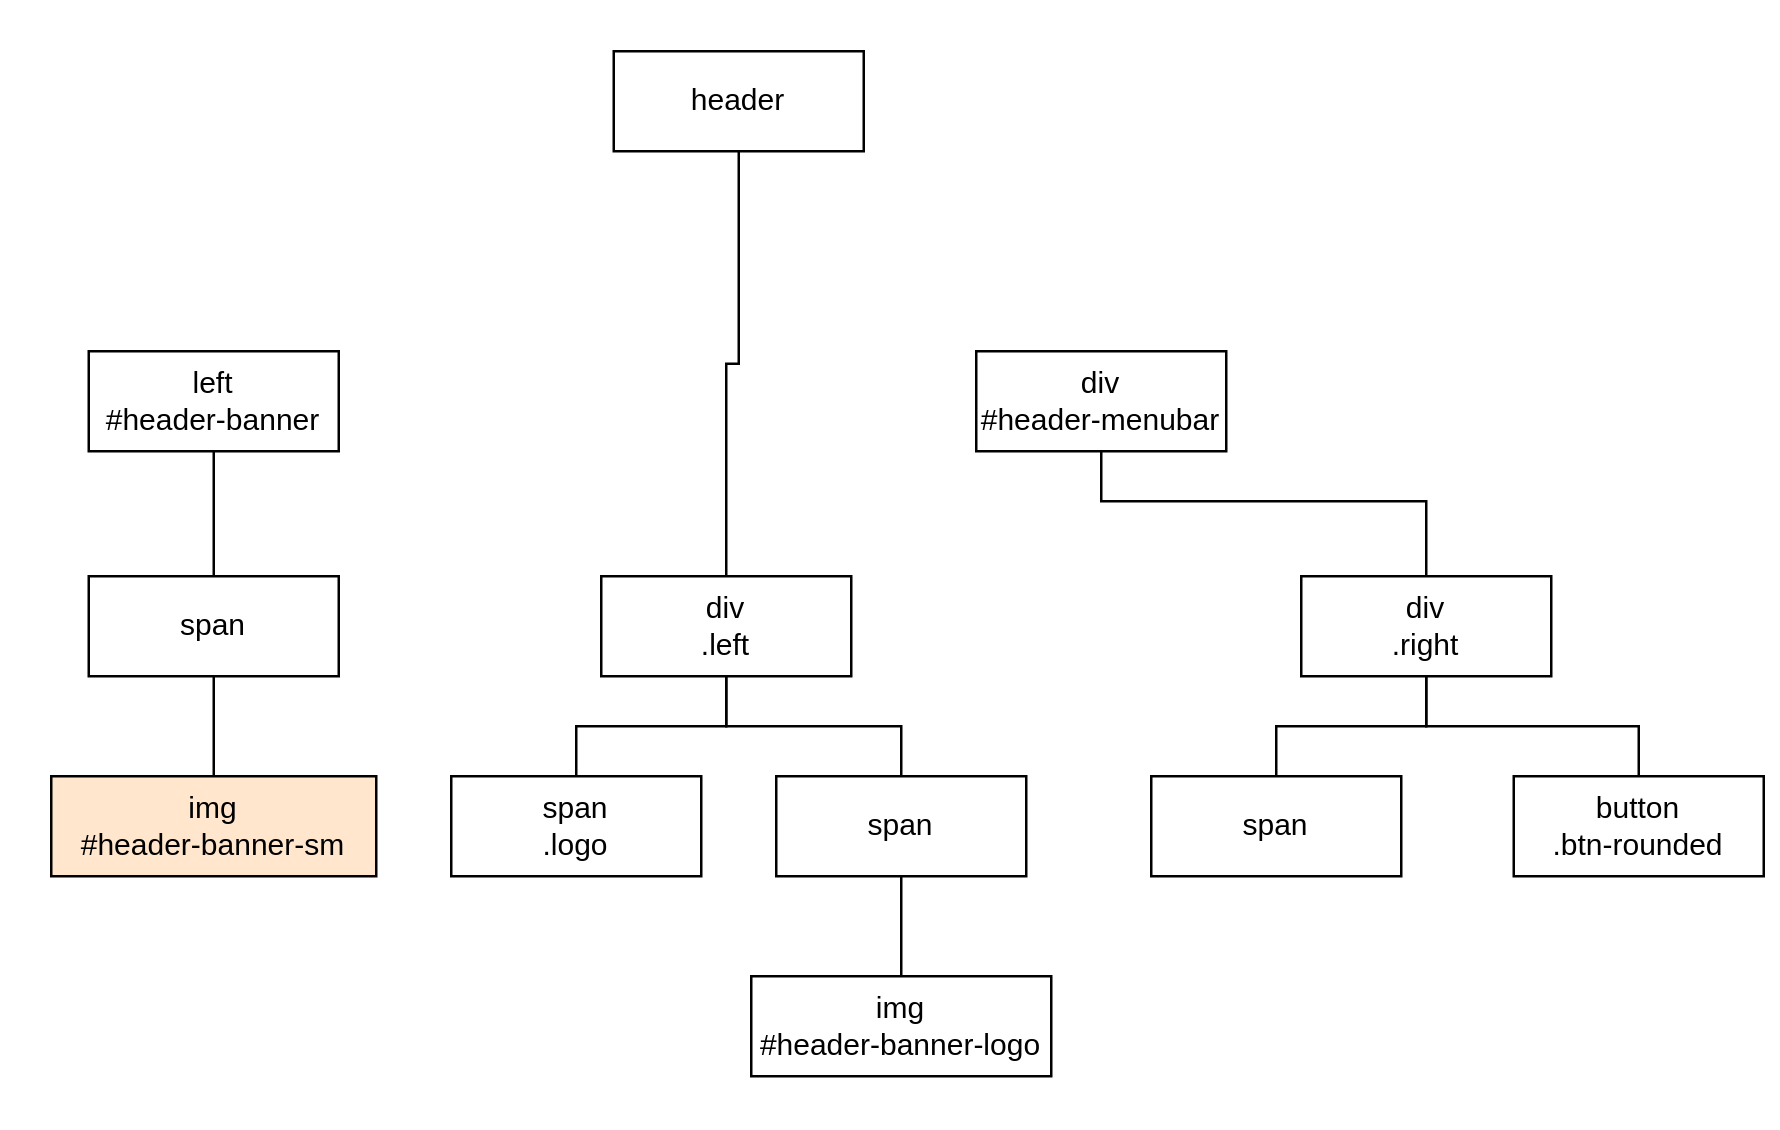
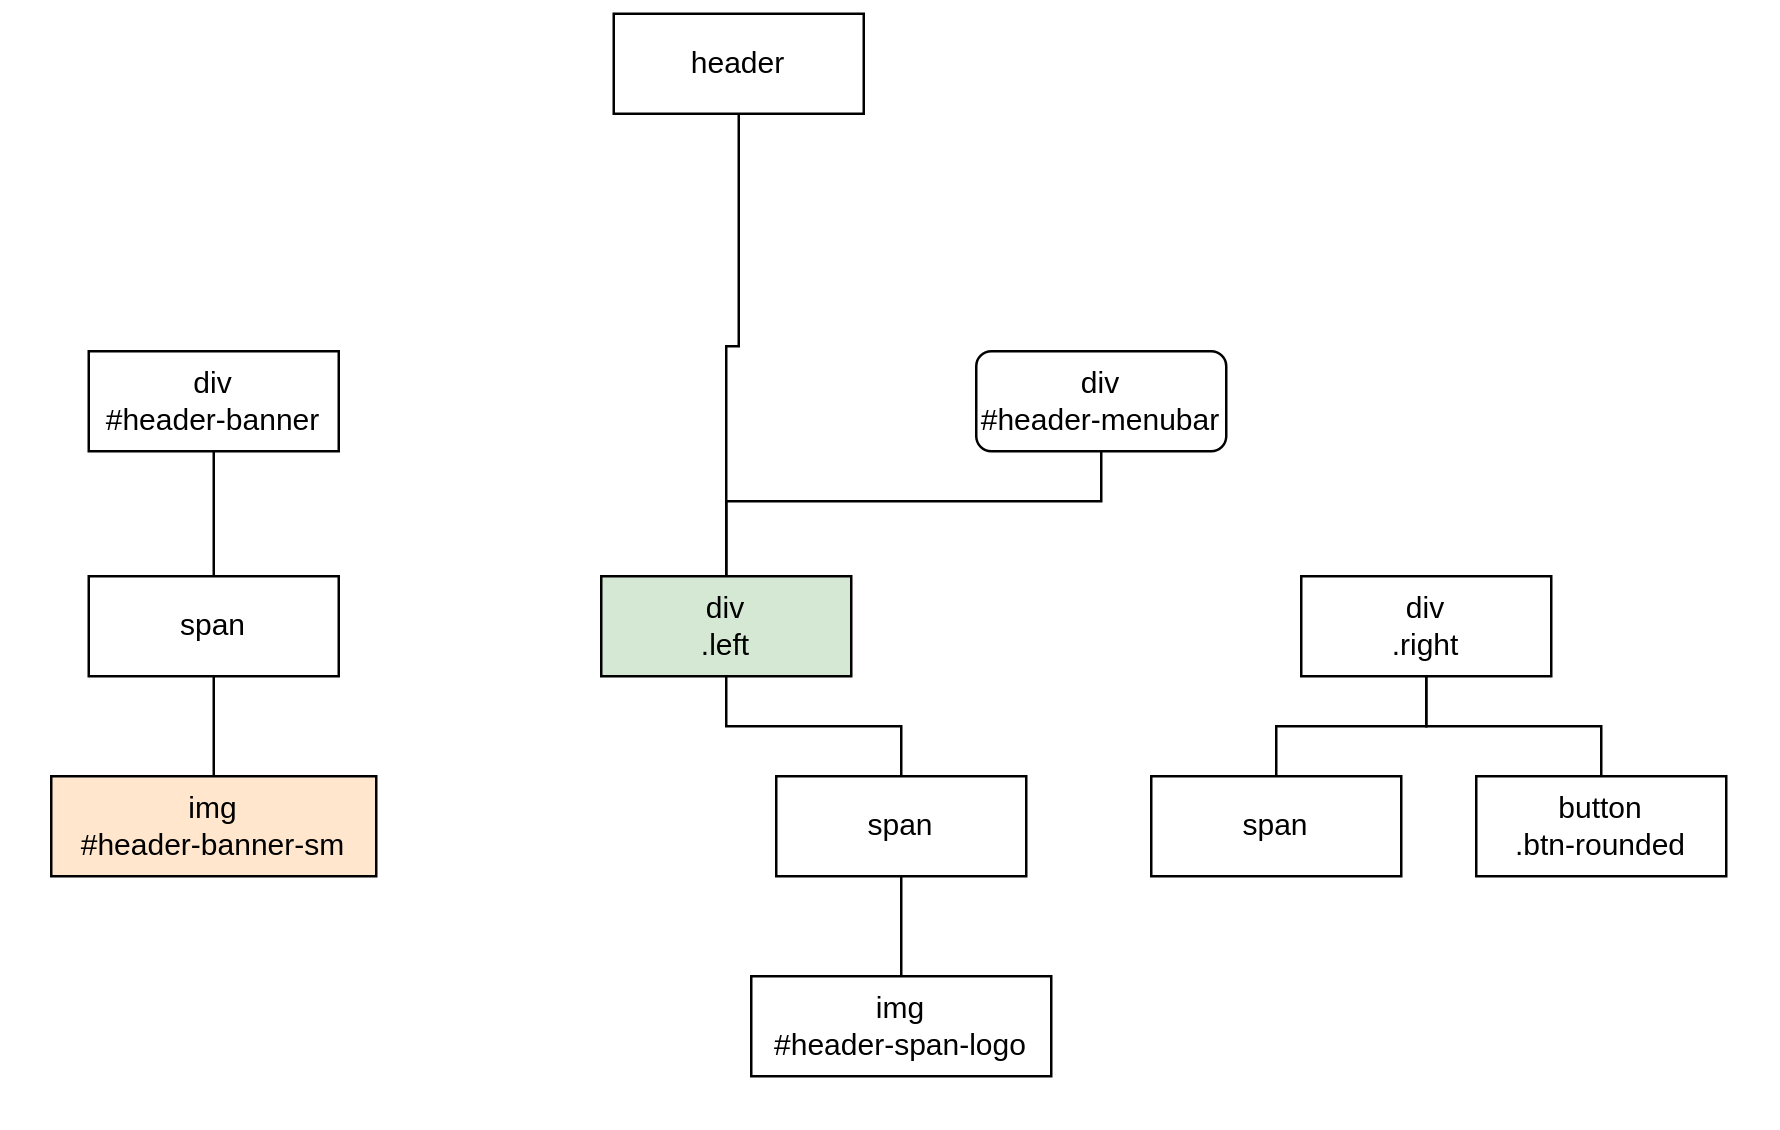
- <mxCell id="2" value="header" style="rounded=0;whiteSpace=wrap;html=1;" vertex="1" parent="1"><mxGeometry x="245" y="20" width="100" height="40" as="geometry" /></mxCell>
+ <mxCell id="2" value="header" style="rounded=0;whiteSpace=wrap;html=1;" vertex="1" parent="1"><mxGeometry x="245" y="5" width="100" height="40" as="geometry" /></mxCell>
- <mxCell id="4" value="left&lt;br&gt;#header-banner" style="rounded=0;whiteSpace=wrap;html=1;" vertex="1" parent="1"><mxGeometry x="35" y="140" width="100" height="40" as="geometry" /></mxCell>
+ <mxCell id="4" value="div&lt;br&gt;#header-banner" style="rounded=0;whiteSpace=wrap;html=1;" vertex="1" parent="1"><mxGeometry x="35" y="140" width="100" height="40" as="geometry" /></mxCell>
- <mxCell id="8" value="div&lt;br&gt;#header-menubar" style="rounded=0;whiteSpace=wrap;html=1;" vertex="1" parent="1"><mxGeometry x="390" y="140" width="100" height="40" as="geometry" /></mxCell>
+ <mxCell id="8" value="div&lt;br&gt;#header-menubar" style="whiteSpace=wrap;html=1;rounded=1;" vertex="1" parent="1"><mxGeometry x="390" y="140" width="100" height="40" as="geometry" /></mxCell>
+ <mxCell id="16" value="" style="endArrow=none;html=1;edgeStyle=elbowEdgeStyle;elbow=vertical;rounded=0;exitX=0.5;exitY=0;exitDx=0;exitDy=0;entryX=0.5;entryY=1;entryDx=0;entryDy=0;endFill=0;" edge="1" parent="1" source="9" target="8"><mxGeometry width="50" height="50" relative="1" as="geometry"><mxPoint x="225" y="50" as="sourcePoint" /><mxPoint x="420" y="130" as="targetPoint" /><Array as="points"><mxPoint x="410" y="200" /><mxPoint x="360" y="190" /></Array></mxGeometry></mxCell>
- <mxCell id="23" value="" style="endArrow=none;html=1;edgeStyle=elbowEdgeStyle;elbow=vertical;rounded=0;exitX=0.5;exitY=0;exitDx=0;exitDy=0;entryX=0.5;entryY=1;entryDx=0;entryDy=0;endFill=0;" edge="1" parent="1" source="10" target="8"><mxGeometry width="50" height="50" relative="1" as="geometry"><mxPoint x="300" y="230" as="sourcePoint" /><mxPoint x="420" y="170" as="targetPoint" /><Array as="points"><mxPoint x="460" y="200" /><mxPoint x="490" y="190" /></Array></mxGeometry></mxCell>
- <mxCell id="9" value="div&lt;br&gt;.left" style="rounded=0;whiteSpace=wrap;html=1;" vertex="1" parent="1"><mxGeometry x="240" y="230" width="100" height="40" as="geometry" /></mxCell>
+ <mxCell id="9" value="div&lt;br&gt;.left" style="rounded=0;whiteSpace=wrap;html=1;fillColor=#d5e8d4;" vertex="1" parent="1"><mxGeometry x="240" y="230" width="100" height="40" as="geometry" /></mxCell>
- <mxCell id="17" value="" style="endArrow=none;html=1;edgeStyle=elbowEdgeStyle;elbow=vertical;rounded=0;exitX=0.5;exitY=0;exitDx=0;exitDy=0;entryX=0.5;entryY=1;entryDx=0;entryDy=0;endFill=0;" edge="1" parent="1" source="11" target="9"><mxGeometry width="50" height="50" relative="1" as="geometry"><mxPoint x="300" y="240" as="sourcePoint" /><mxPoint x="420" y="180" as="targetPoint" /><Array as="points"><mxPoint x="220" y="290" /></Array></mxGeometry></mxCell>
- <mxCell id="11" value="span&lt;br&gt;.logo" style="rounded=0;whiteSpace=wrap;html=1;" vertex="1" parent="1"><mxGeometry x="180" y="310" width="100" height="40" as="geometry" /></mxCell>
- <mxCell id="20" value="button&lt;br&gt;.btn-rounded" style="rounded=0;whiteSpace=wrap;html=1;" vertex="1" parent="1"><mxGeometry x="605" y="310" width="100" height="40" as="geometry" /></mxCell>
+ <mxCell id="20" value="button&lt;br&gt;.btn-rounded" style="rounded=0;whiteSpace=wrap;html=1;" vertex="1" parent="1"><mxGeometry x="590" y="310" width="100" height="40" as="geometry" /></mxCell>
- <mxCell id="14" value="img&lt;br&gt;#header-banner-logo" style="rounded=0;whiteSpace=wrap;html=1;" vertex="1" parent="1"><mxGeometry x="300" y="390" width="120" height="40" as="geometry" /></mxCell>
+ <mxCell id="14" value="img&lt;br&gt;#header-span-logo" style="rounded=0;whiteSpace=wrap;html=1;" vertex="1" parent="1"><mxGeometry x="300" y="390" width="120" height="40" as="geometry" /></mxCell>
